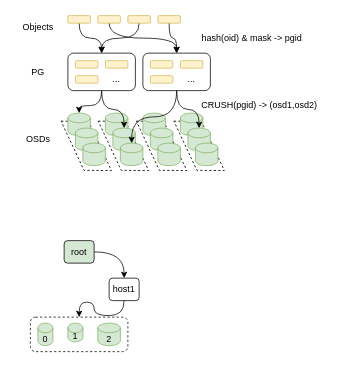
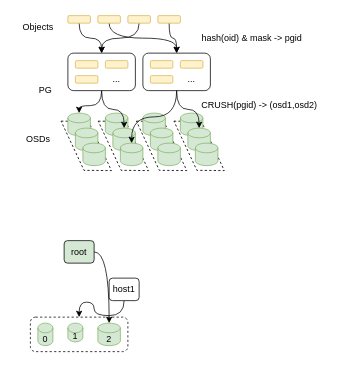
- <mxCell id="27" value="PG" style="text;html=1;align=center;verticalAlign=middle;resizable=0;points=[];autosize=1;strokeColor=none;fillColor=none;" vertex="1" parent="1"><mxGeometry x="35" y="85" width="30" height="20" as="geometry" /></mxCell>
+ <mxCell id="27" value="PG" style="text;html=1;align=center;verticalAlign=middle;resizable=0;points=[];autosize=1;strokeColor=none;fillColor=none;" vertex="1" parent="1"><mxGeometry x="45" y="110" width="30" height="20" as="geometry" /></mxCell>
- <mxCell id="51" value="" style="edgeStyle=orthogonalEdgeStyle;curved=1;rounded=0;orthogonalLoop=1;jettySize=auto;html=1;" edge="1" parent="1" source="52" target="50"><mxGeometry relative="1" as="geometry" /></mxCell>
+ <mxCell id="51" value="" style="edgeStyle=orthogonalEdgeStyle;curved=1;rounded=0;orthogonalLoop=1;jettySize=auto;html=1;" edge="1" parent="1" source="52" target="48"><mxGeometry relative="1" as="geometry" /></mxCell>
